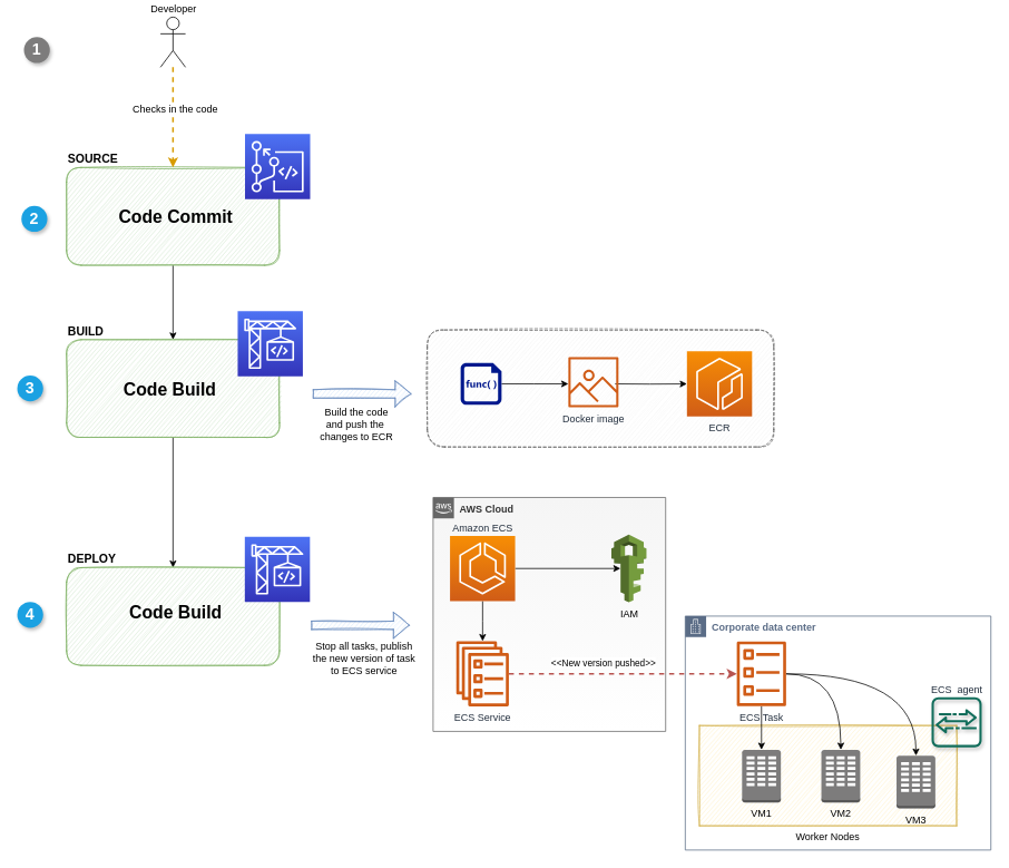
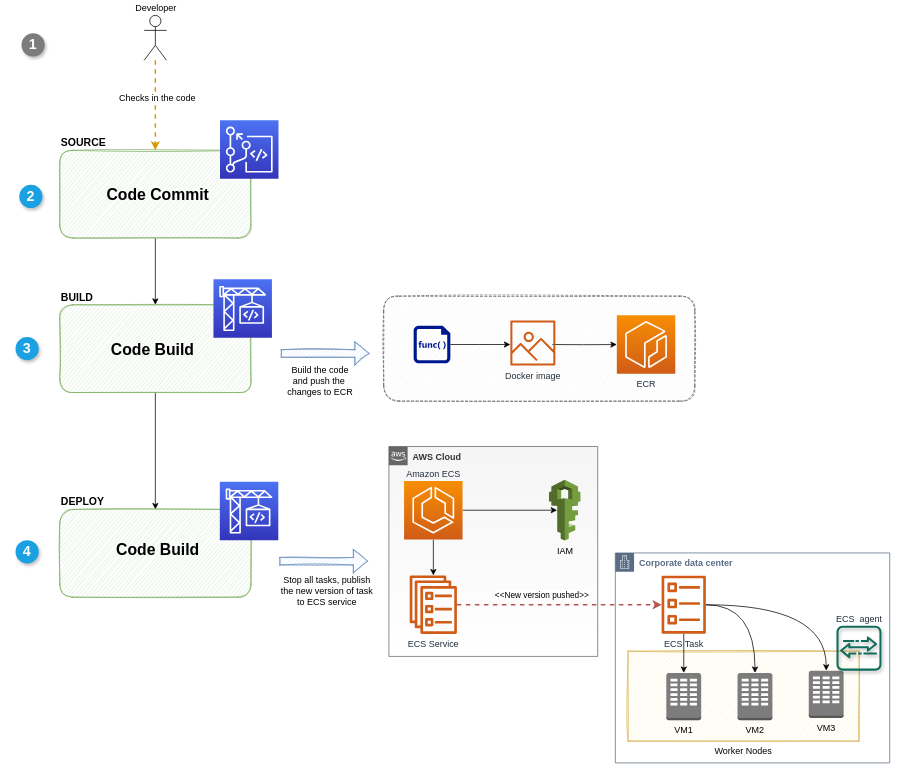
- <mxCell id="39" value="VM3" style="outlineConnect=0;dashed=0;verticalLabelPosition=bottom;verticalAlign=top;align=center;html=1;shape=mxgraph.aws3.corporate_data_center;fillColor=#7D7C7C;gradientColor=none;" vertex="1" parent="1"><mxGeometry x="1073" y="904" width="46.5" height="63" as="geometry" /></mxCell>
+ <mxCell id="39" value="VM3" style="outlineConnect=0;dashed=0;verticalLabelPosition=bottom;verticalAlign=top;align=center;html=1;shape=mxgraph.aws3.corporate_data_center;fillColor=#7D7C7C;gradientColor=none;" vertex="1" parent="1"><mxGeometry x="1078" y="894" width="46.5" height="63" as="geometry" /></mxCell>
